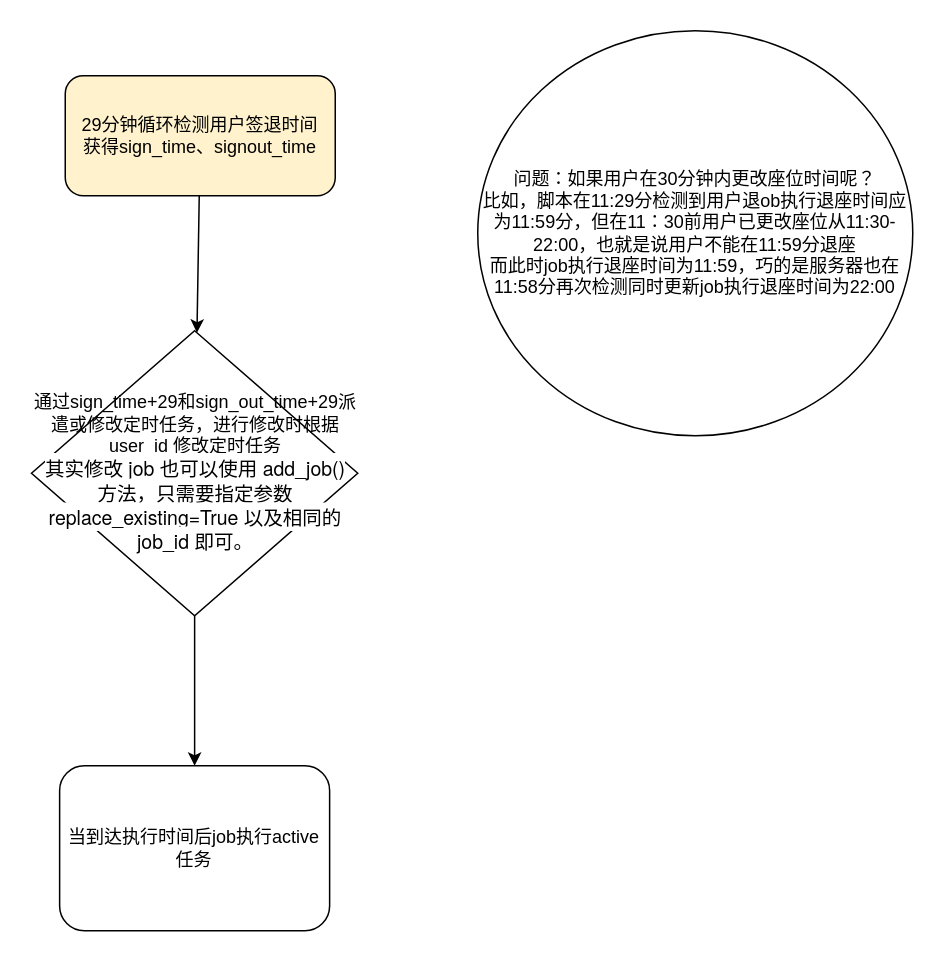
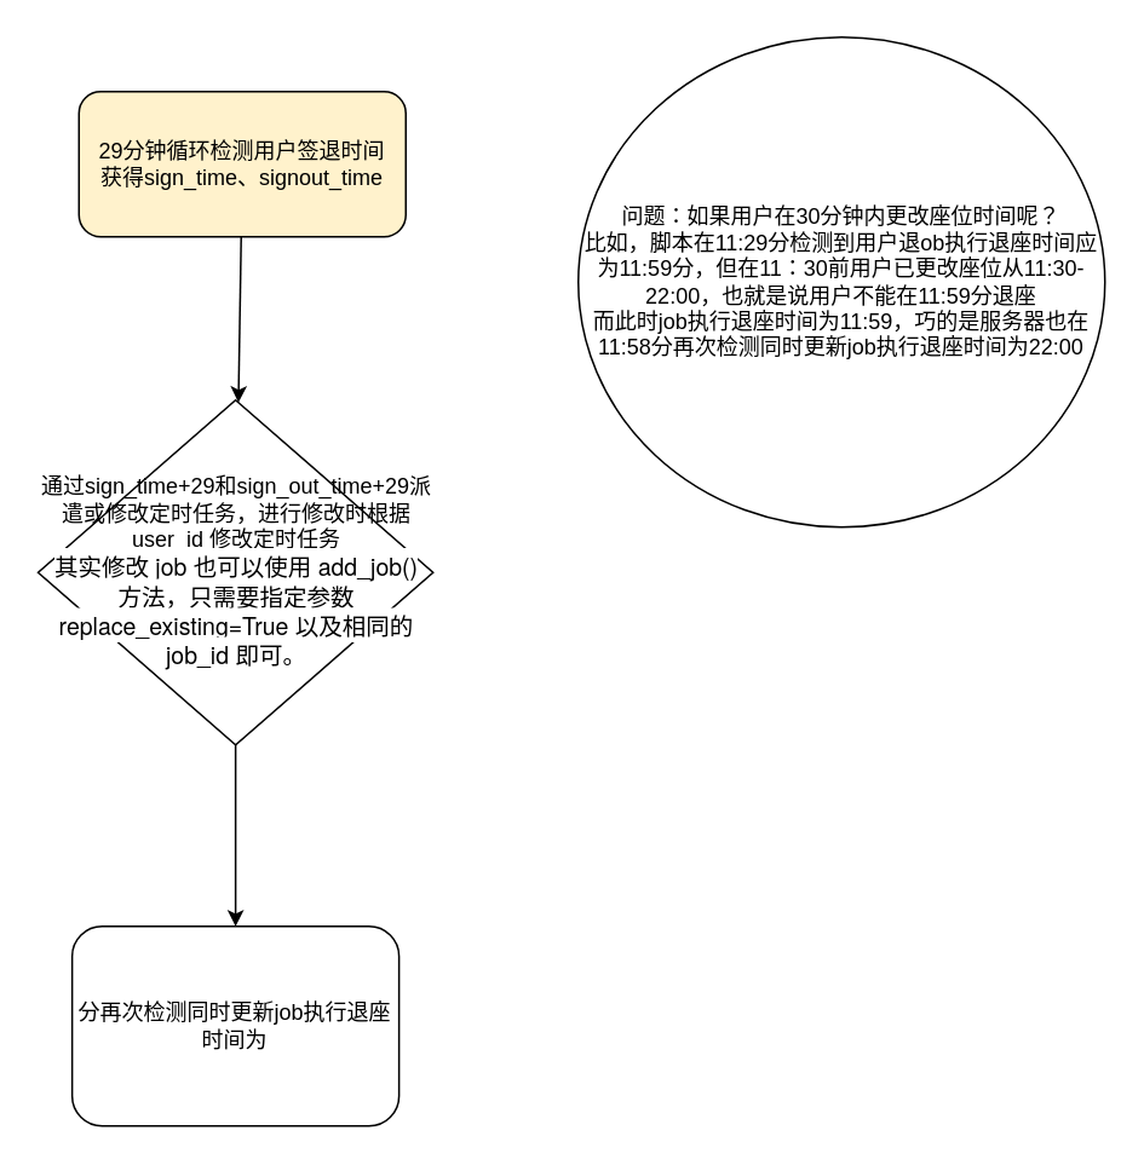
- <mxCell id="5" value="当到达执行时间后job执行active任务" style="rounded=1;whiteSpace=wrap;html=1;fontFamily=Helvetica;" vertex="1" parent="1"><mxGeometry x="39.25" y="510" width="180" height="110" as="geometry" /></mxCell>
+ <mxCell id="5" value="分再次检测同时更新job执行退座时间为" style="rounded=1;whiteSpace=wrap;html=1;fontFamily=Helvetica;" vertex="1" parent="1"><mxGeometry x="39.25" y="510" width="180" height="110" as="geometry" /></mxCell>
